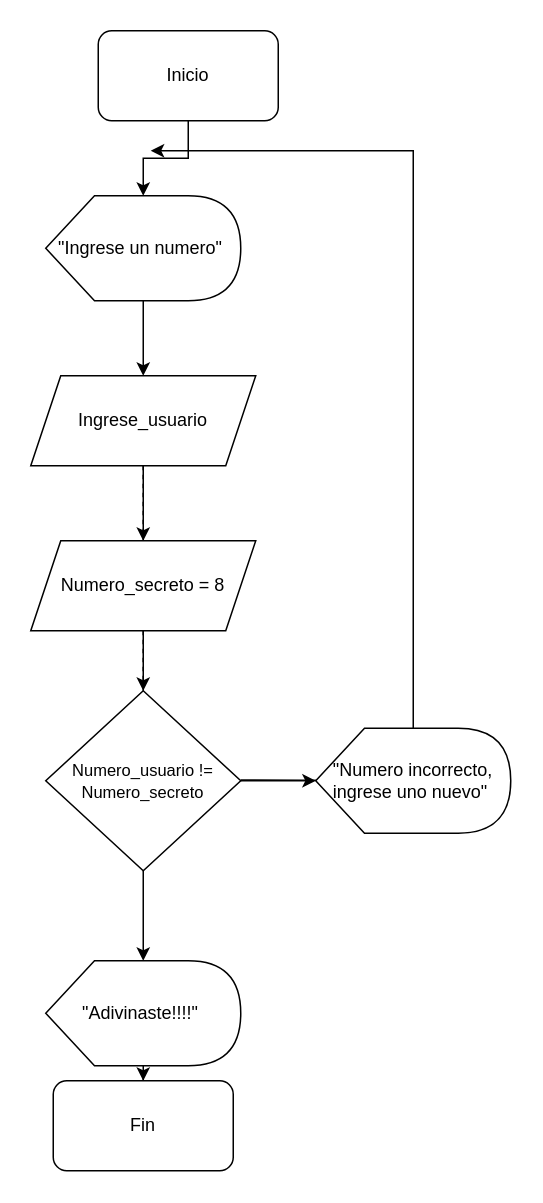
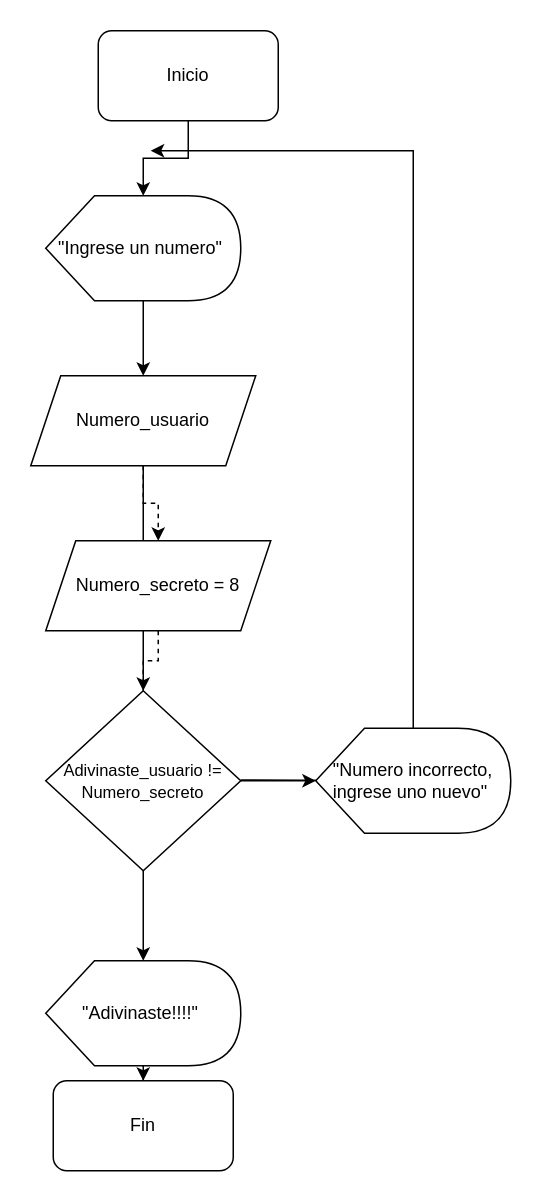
- <mxCell id="8" value="Ingrese_usuario" style="shape=parallelogram;perimeter=parallelogramPerimeter;whiteSpace=wrap;html=1;fixedSize=1;" parent="1" vertex="1"><mxGeometry x="20" y="250" width="150" height="60" as="geometry" /></mxCell>
+ <mxCell id="8" value="Numero_usuario" style="shape=parallelogram;perimeter=parallelogramPerimeter;whiteSpace=wrap;html=1;fixedSize=1;" parent="1" vertex="1"><mxGeometry x="20" y="250" width="150" height="60" as="geometry" /></mxCell>
- <mxCell id="15" value="Numero_secreto = 8" style="shape=parallelogram;perimeter=parallelogramPerimeter;whiteSpace=wrap;html=1;fixedSize=1;" parent="1" vertex="1"><mxGeometry x="20" y="360" width="150" height="60" as="geometry" /></mxCell>
+ <mxCell id="15" value="Numero_secreto = 8" style="shape=parallelogram;perimeter=parallelogramPerimeter;whiteSpace=wrap;html=1;fixedSize=1;" parent="1" vertex="1"><mxGeometry x="30" y="360" width="150" height="60" as="geometry" /></mxCell>
- <mxCell id="11" value="&lt;font style=&quot;font-size: 11px;&quot;&gt;Numero_usuario != Numero_secreto&lt;/font&gt;" style="rhombus;whiteSpace=wrap;html=1;" parent="1" vertex="1"><mxGeometry x="30" y="460" width="130" height="120" as="geometry" /></mxCell>
+ <mxCell id="11" value="&lt;font style=&quot;font-size: 11px;&quot;&gt;Adivinaste_usuario != Numero_secreto&lt;/font&gt;" style="rhombus;whiteSpace=wrap;html=1;" parent="1" vertex="1"><mxGeometry x="30" y="460" width="130" height="120" as="geometry" /></mxCell>
